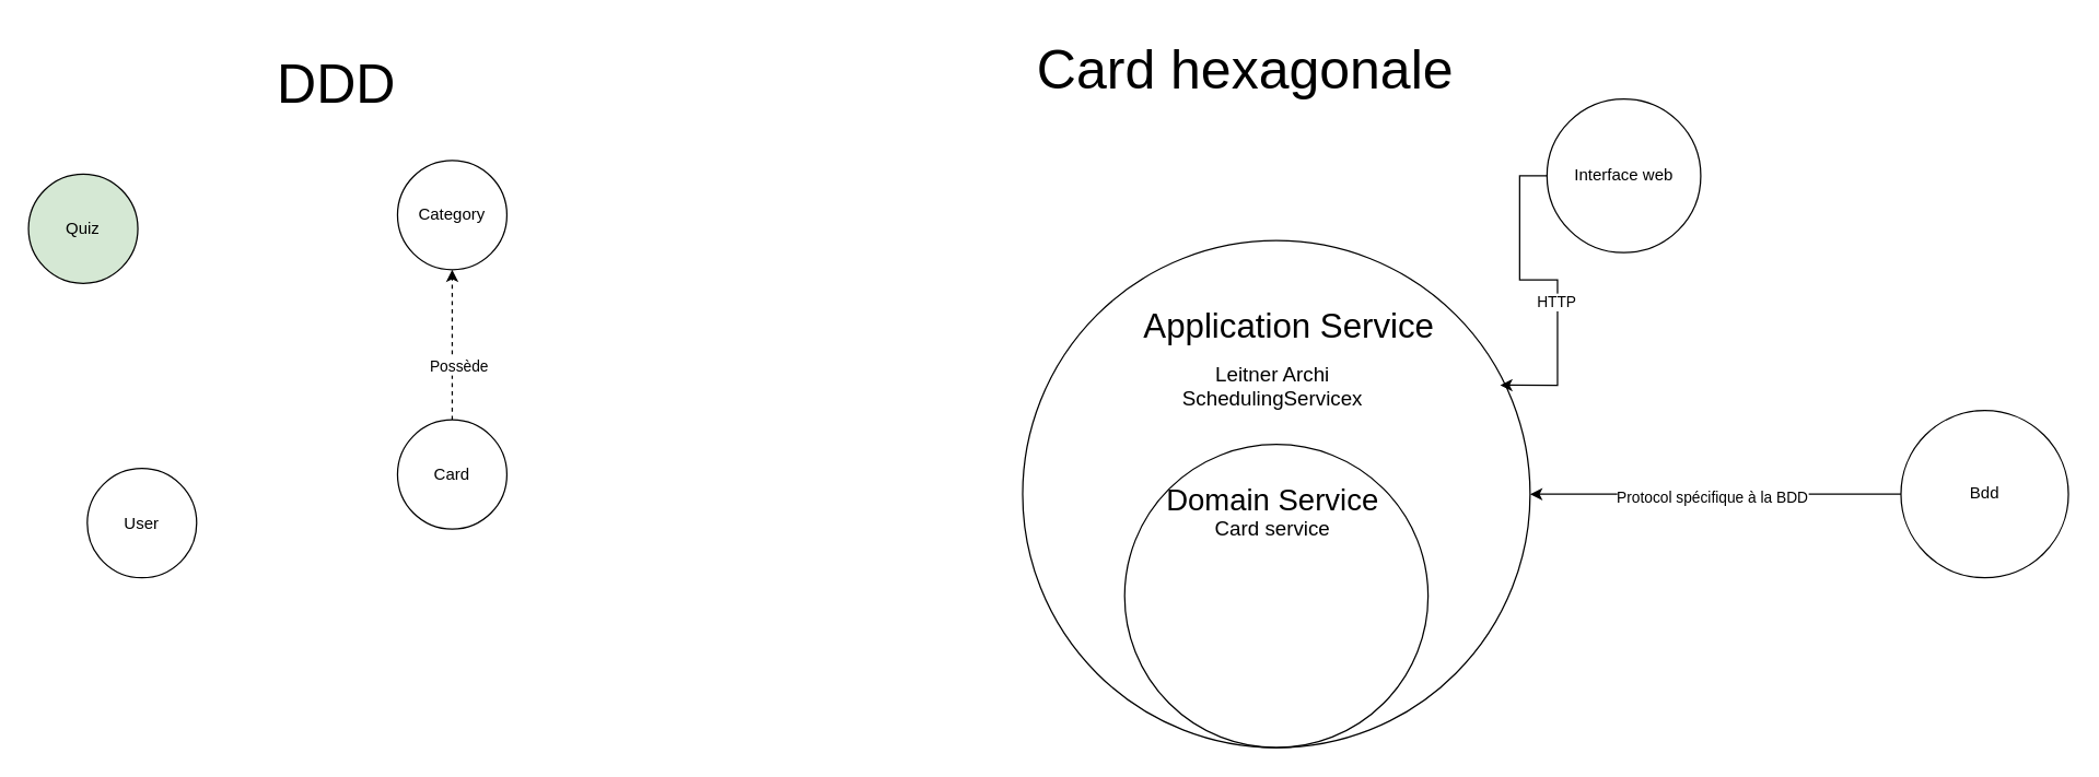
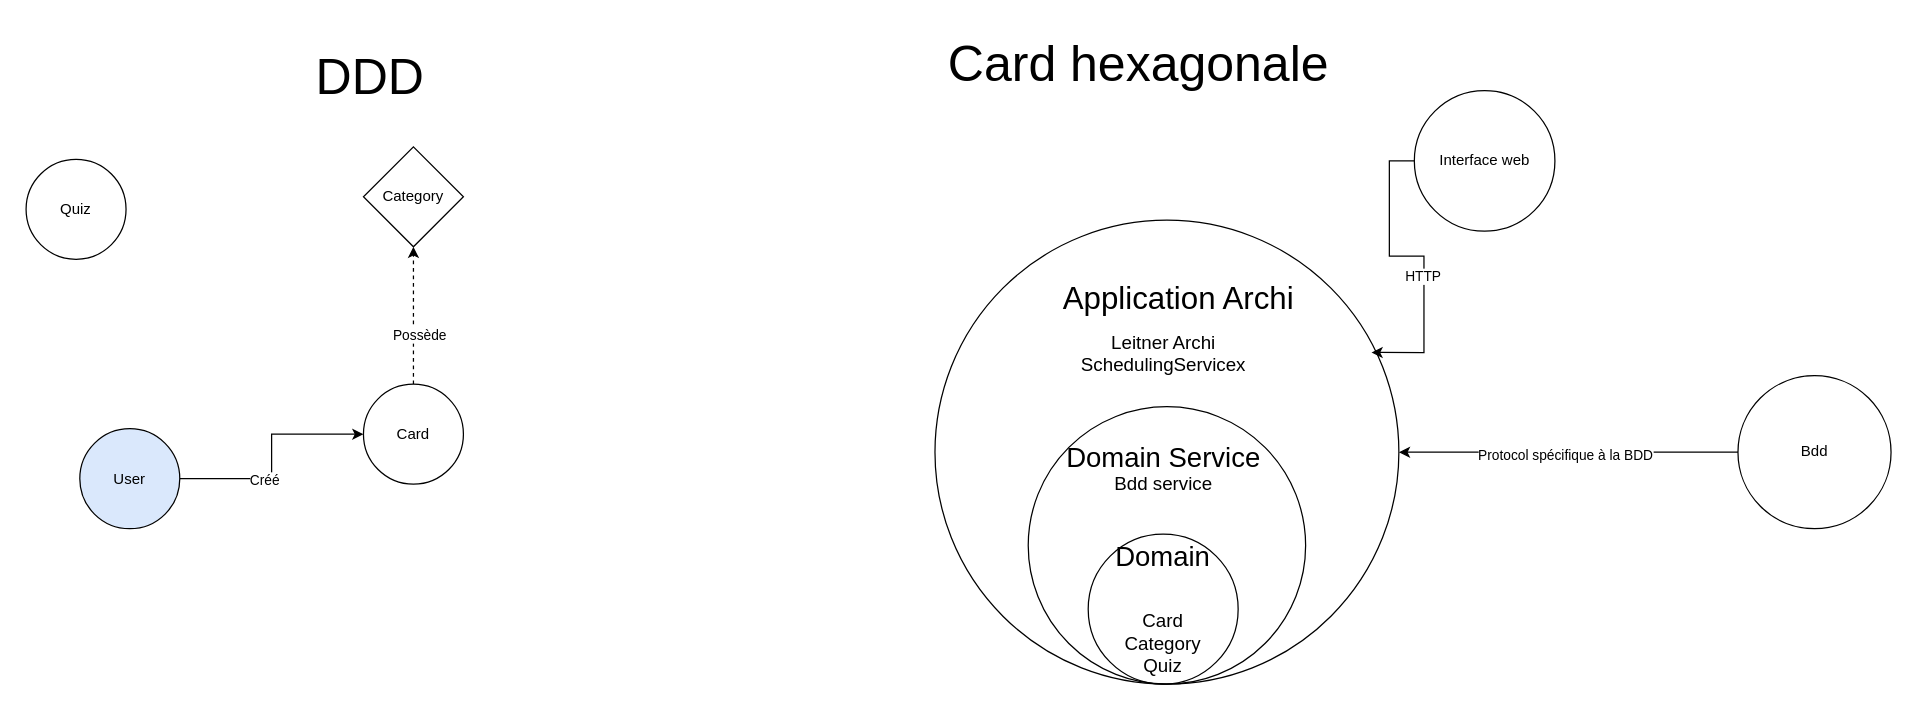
- <mxCell id="16" value="&lt;font style=&quot;font-size: 40px;&quot;&gt;DDD&lt;/font&gt;" style="text;html=1;align=center;verticalAlign=middle;resizable=0;points=[];autosize=1;strokeColor=none;fillColor=none;" vertex="1" parent="1"><mxGeometry x="190" y="30" width="110" height="60" as="geometry" /></mxCell>
+ <mxCell id="16" value="&lt;font style=&quot;font-size: 40px;&quot;&gt;DDD&lt;/font&gt;" style="text;html=1;align=center;verticalAlign=middle;resizable=0;points=[];autosize=1;strokeColor=none;fillColor=none;" vertex="1" parent="1"><mxGeometry x="240" y="30" width="110" height="60" as="geometry" /></mxCell>
- <mxCell id="23" value="Category" style="ellipse;whiteSpace=wrap;html=1;" vertex="1" parent="1"><mxGeometry x="290" y="117" width="80" height="80" as="geometry" /></mxCell>
+ <mxCell id="23" value="Category" style="rhombus;whiteSpace=wrap;html=1;" vertex="1" parent="1"><mxGeometry x="290" y="117" width="80" height="80" as="geometry" /></mxCell>
- <mxCell id="24" value="Quiz" style="ellipse;whiteSpace=wrap;html=1;fillColor=#d5e8d4;" vertex="1" parent="1"><mxGeometry x="20" y="127" width="80" height="80" as="geometry" /></mxCell>
+ <mxCell id="24" value="Quiz" style="ellipse;whiteSpace=wrap;html=1;" vertex="1" parent="1"><mxGeometry x="20" y="127" width="80" height="80" as="geometry" /></mxCell>
- <mxCell id="7" value="&lt;font style=&quot;font-size: 25px;&quot;&gt;Application Service&lt;/font&gt;" style="text;html=1;align=center;verticalAlign=middle;resizable=0;points=[];autosize=1;strokeColor=none;fillColor=none;" vertex="1" parent="1"><mxGeometry x="822" y="217" width="240" height="40" as="geometry" /></mxCell>
+ <mxCell id="7" value="&lt;font style=&quot;font-size: 25px;&quot;&gt;Application Archi&lt;/font&gt;" style="text;html=1;align=center;verticalAlign=middle;resizable=0;points=[];autosize=1;strokeColor=none;fillColor=none;" vertex="1" parent="1"><mxGeometry x="822" y="217" width="240" height="40" as="geometry" /></mxCell>
+ <mxCell id="17" style="edgeStyle=orthogonalEdgeStyle;rounded=0;orthogonalLoop=1;jettySize=auto;html=1;" edge="1" parent="1" source="19" target="22"><mxGeometry relative="1" as="geometry" /></mxCell>
+ <mxCell id="18" value="Créé" style="edgeLabel;html=1;align=center;verticalAlign=middle;resizable=0;points=[];" vertex="1" connectable="0" parent="17"><mxGeometry x="-0.255" y="-1" relative="1" as="geometry"><mxPoint as="offset" /></mxGeometry></mxCell>
- <mxCell id="19" value="User" style="ellipse;whiteSpace=wrap;html=1;" vertex="1" parent="1"><mxGeometry x="63" y="342.62" width="80" height="80" as="geometry" /></mxCell>
+ <mxCell id="19" value="User" style="ellipse;whiteSpace=wrap;html=1;fillColor=#dae8fc;" vertex="1" parent="1"><mxGeometry x="63" y="342.62" width="80" height="80" as="geometry" /></mxCell>
- <mxCell id="6" value="&lt;font style=&quot;font-size: 15px;&quot;&gt;Card service&lt;br&gt;&lt;br&gt;&lt;/font&gt;" style="text;html=1;align=center;verticalAlign=middle;resizable=0;points=[];autosize=1;strokeColor=none;fillColor=none;" vertex="1" parent="1"><mxGeometry x="875.01" y="369.5" width="110" height="50" as="geometry" /></mxCell>
+ <mxCell id="6" value="&lt;font style=&quot;font-size: 15px;&quot;&gt;Bdd service&lt;br&gt;&lt;br&gt;&lt;/font&gt;" style="text;html=1;align=center;verticalAlign=middle;resizable=0;points=[];autosize=1;strokeColor=none;fillColor=none;" vertex="1" parent="1"><mxGeometry x="875.01" y="369.5" width="110" height="50" as="geometry" /></mxCell>
+ <mxCell id="2" value="&lt;font style=&quot;&quot;&gt;&lt;span style=&quot;font-size: 22px;&quot;&gt;Domain&lt;/span&gt;&lt;br&gt;&lt;br&gt;&lt;br&gt;&lt;font style=&quot;font-size: 15px;&quot;&gt;Card&lt;/font&gt;&lt;br&gt;&lt;font style=&quot;font-size: 15px;&quot;&gt;Category&lt;br&gt;Quiz&lt;/font&gt;&lt;/font&gt;" style="ellipse;whiteSpace=wrap;html=1;aspect=fixed;fillColor=none;" vertex="1" parent="1"><mxGeometry x="870" y="427" width="120" height="120" as="geometry" /></mxCell>
